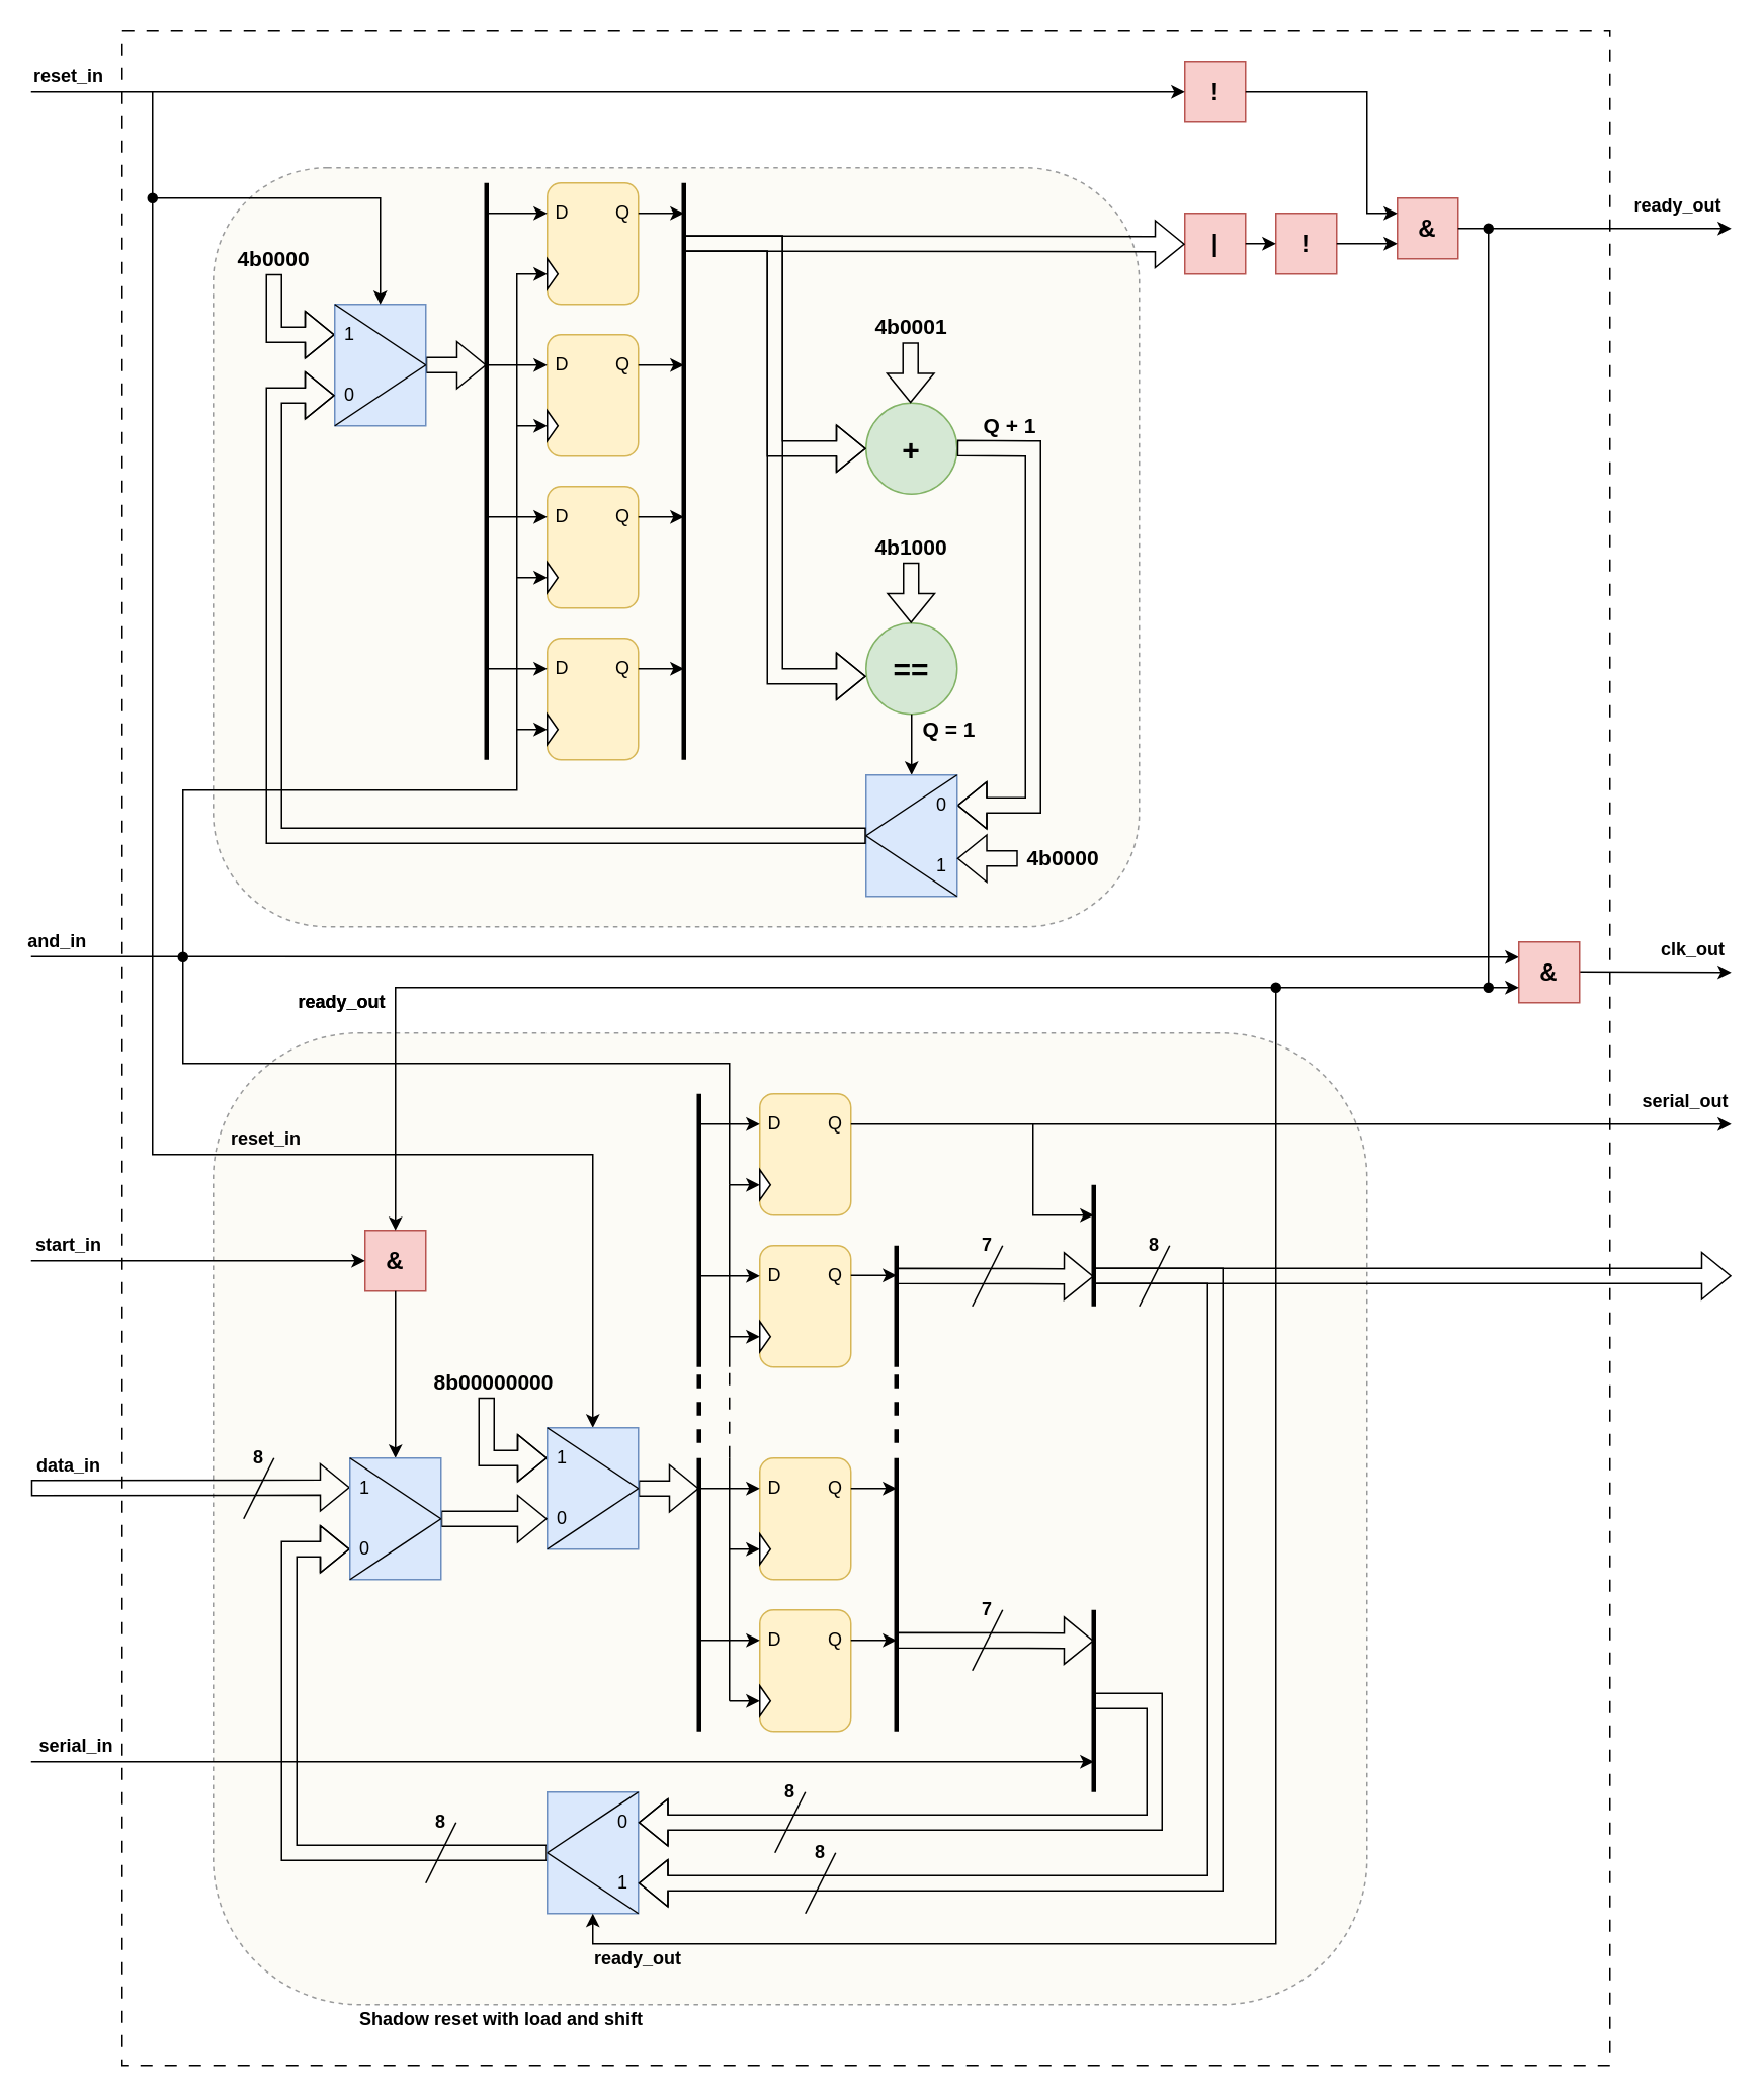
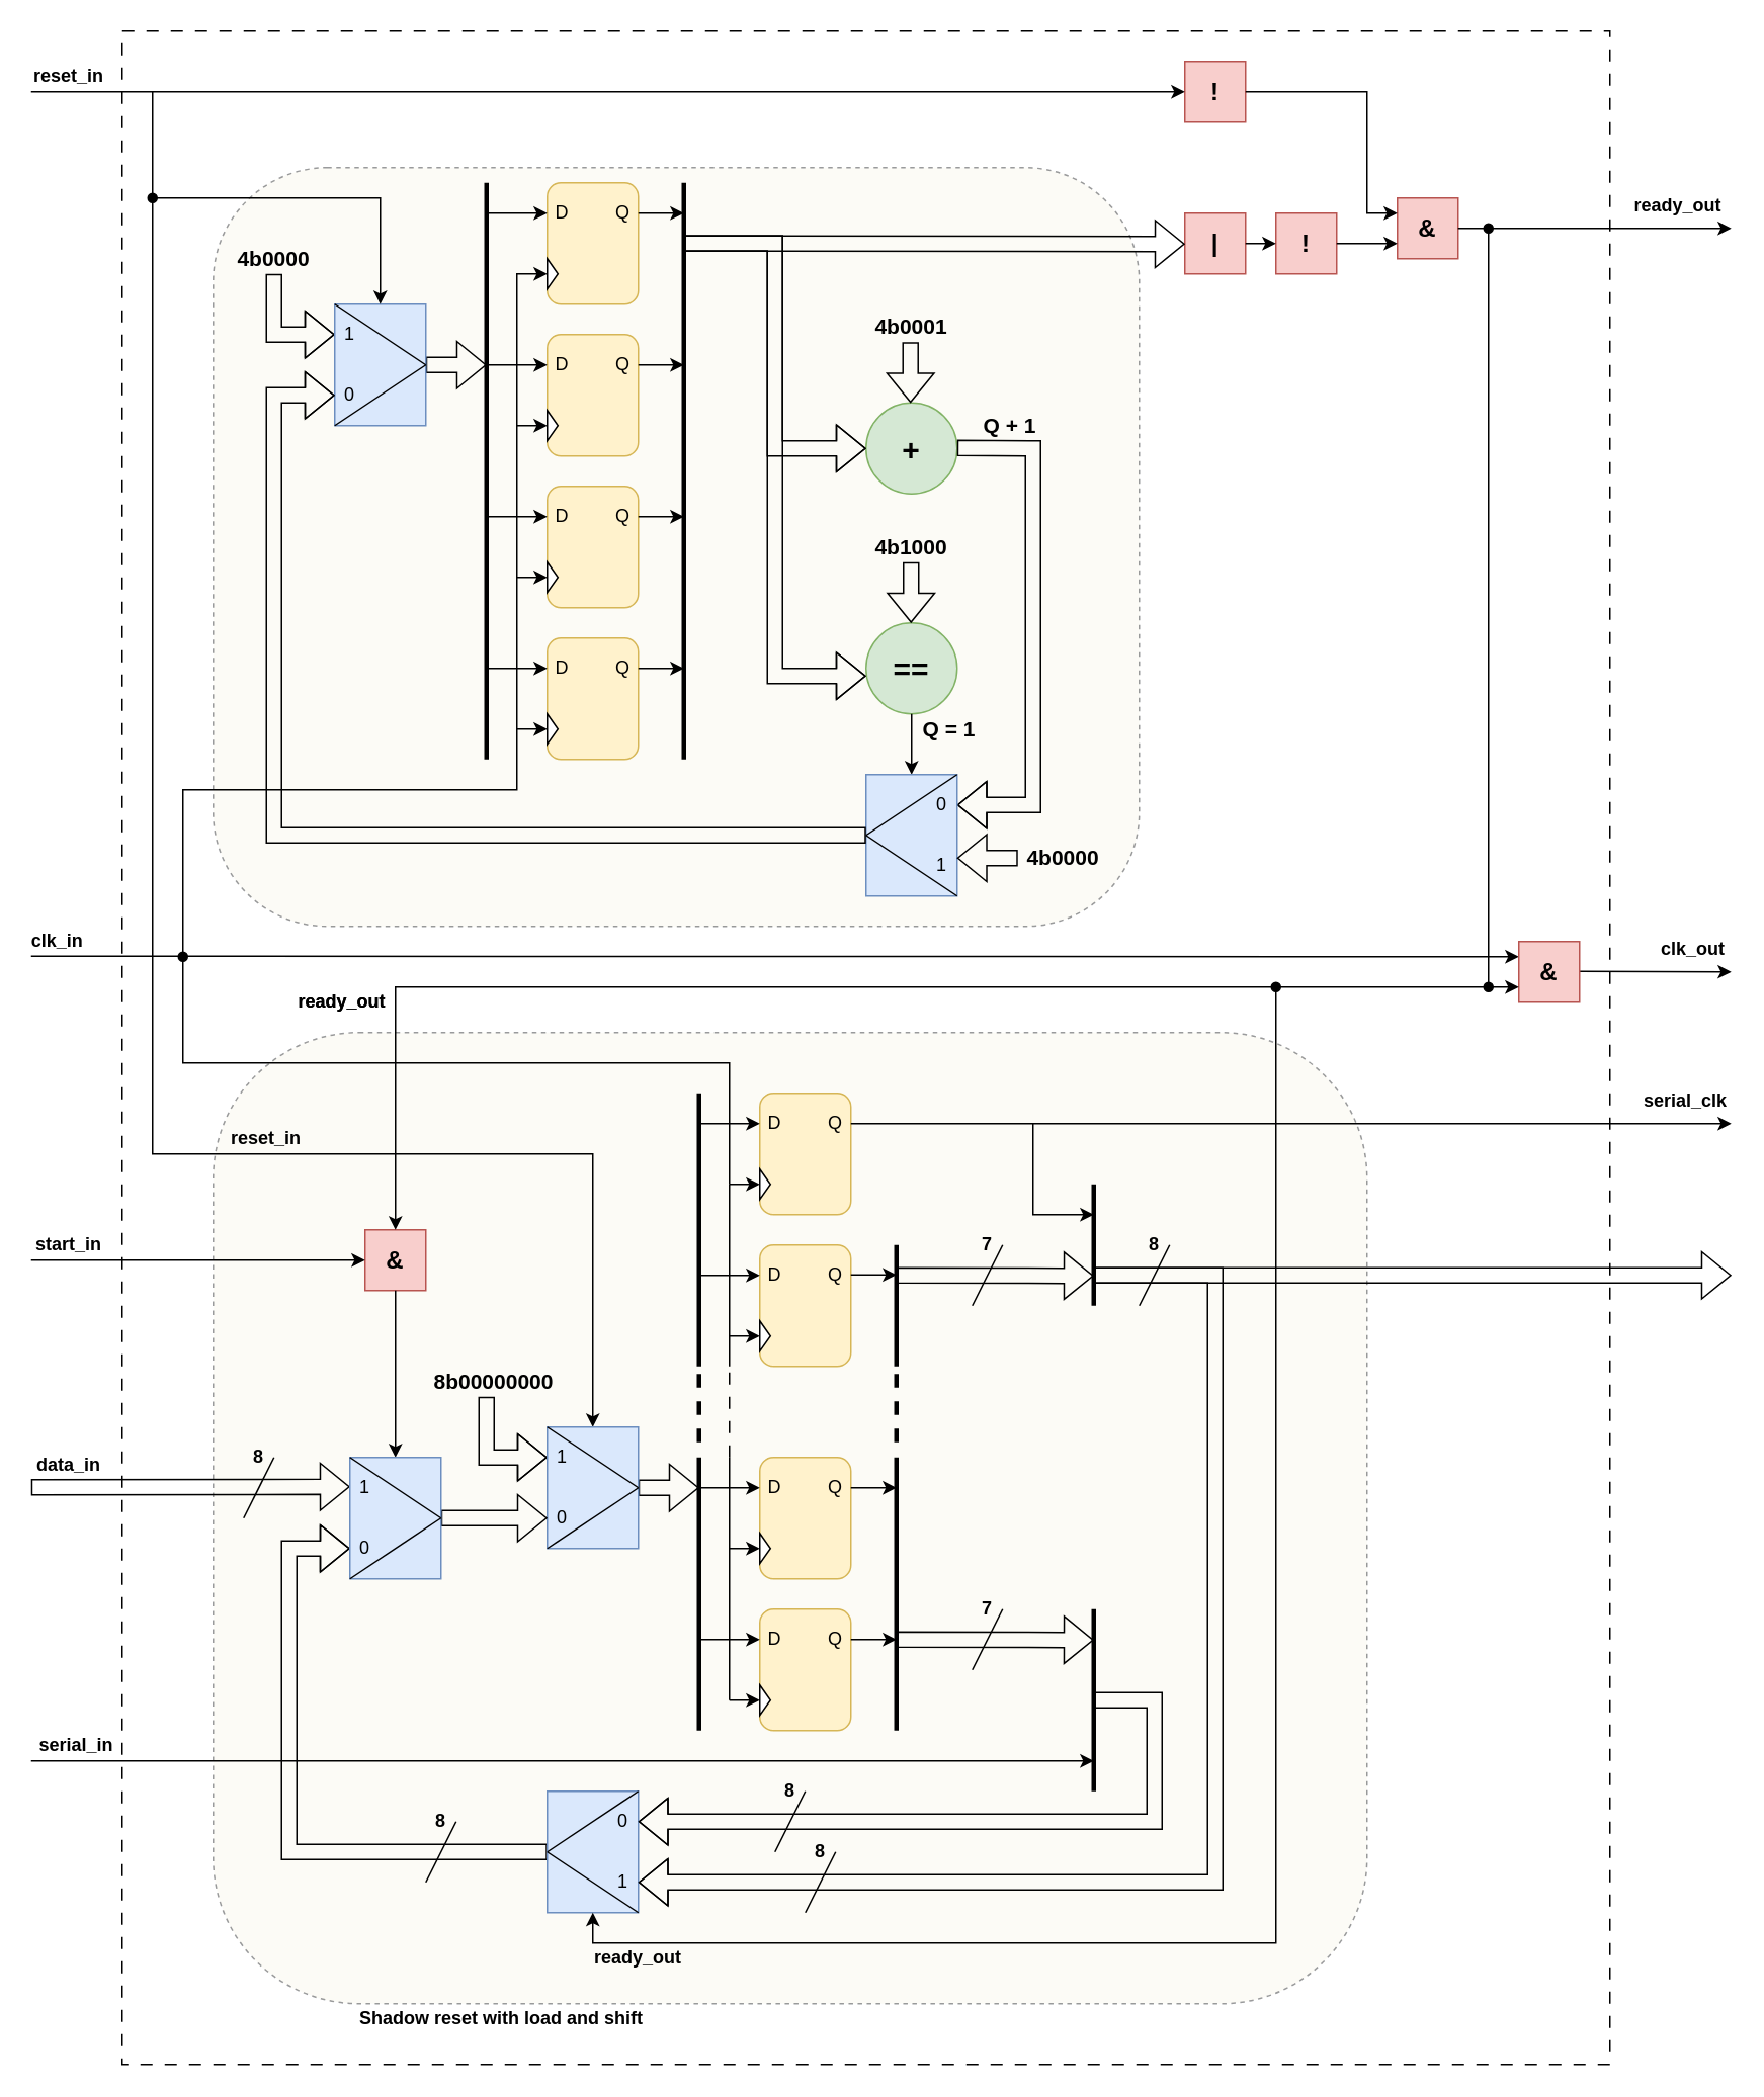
- <mxCell id="7" value="and_in" style="text;html=1;align=center;verticalAlign=middle;whiteSpace=wrap;rounded=0;fontStyle=1" vertex="1" parent="1"><mxGeometry x="20" y="610" width="35" height="20" as="geometry" /></mxCell>
+ <mxCell id="7" value="clk_in" style="text;html=1;align=center;verticalAlign=middle;whiteSpace=wrap;rounded=0;fontStyle=1" vertex="1" parent="1"><mxGeometry x="20" y="610" width="35" height="20" as="geometry" /></mxCell>
- <mxCell id="168" value="serial_out" style="text;html=1;align=center;verticalAlign=middle;whiteSpace=wrap;rounded=0;fontStyle=1" vertex="1" parent="1"><mxGeometry x="1080" y="710" width="60" height="30" as="geometry" /></mxCell>
+ <mxCell id="168" value="serial_clk" style="text;html=1;align=center;verticalAlign=middle;whiteSpace=wrap;rounded=0;fontStyle=1" vertex="1" parent="1"><mxGeometry x="1080" y="710" width="60" height="30" as="geometry" /></mxCell>
